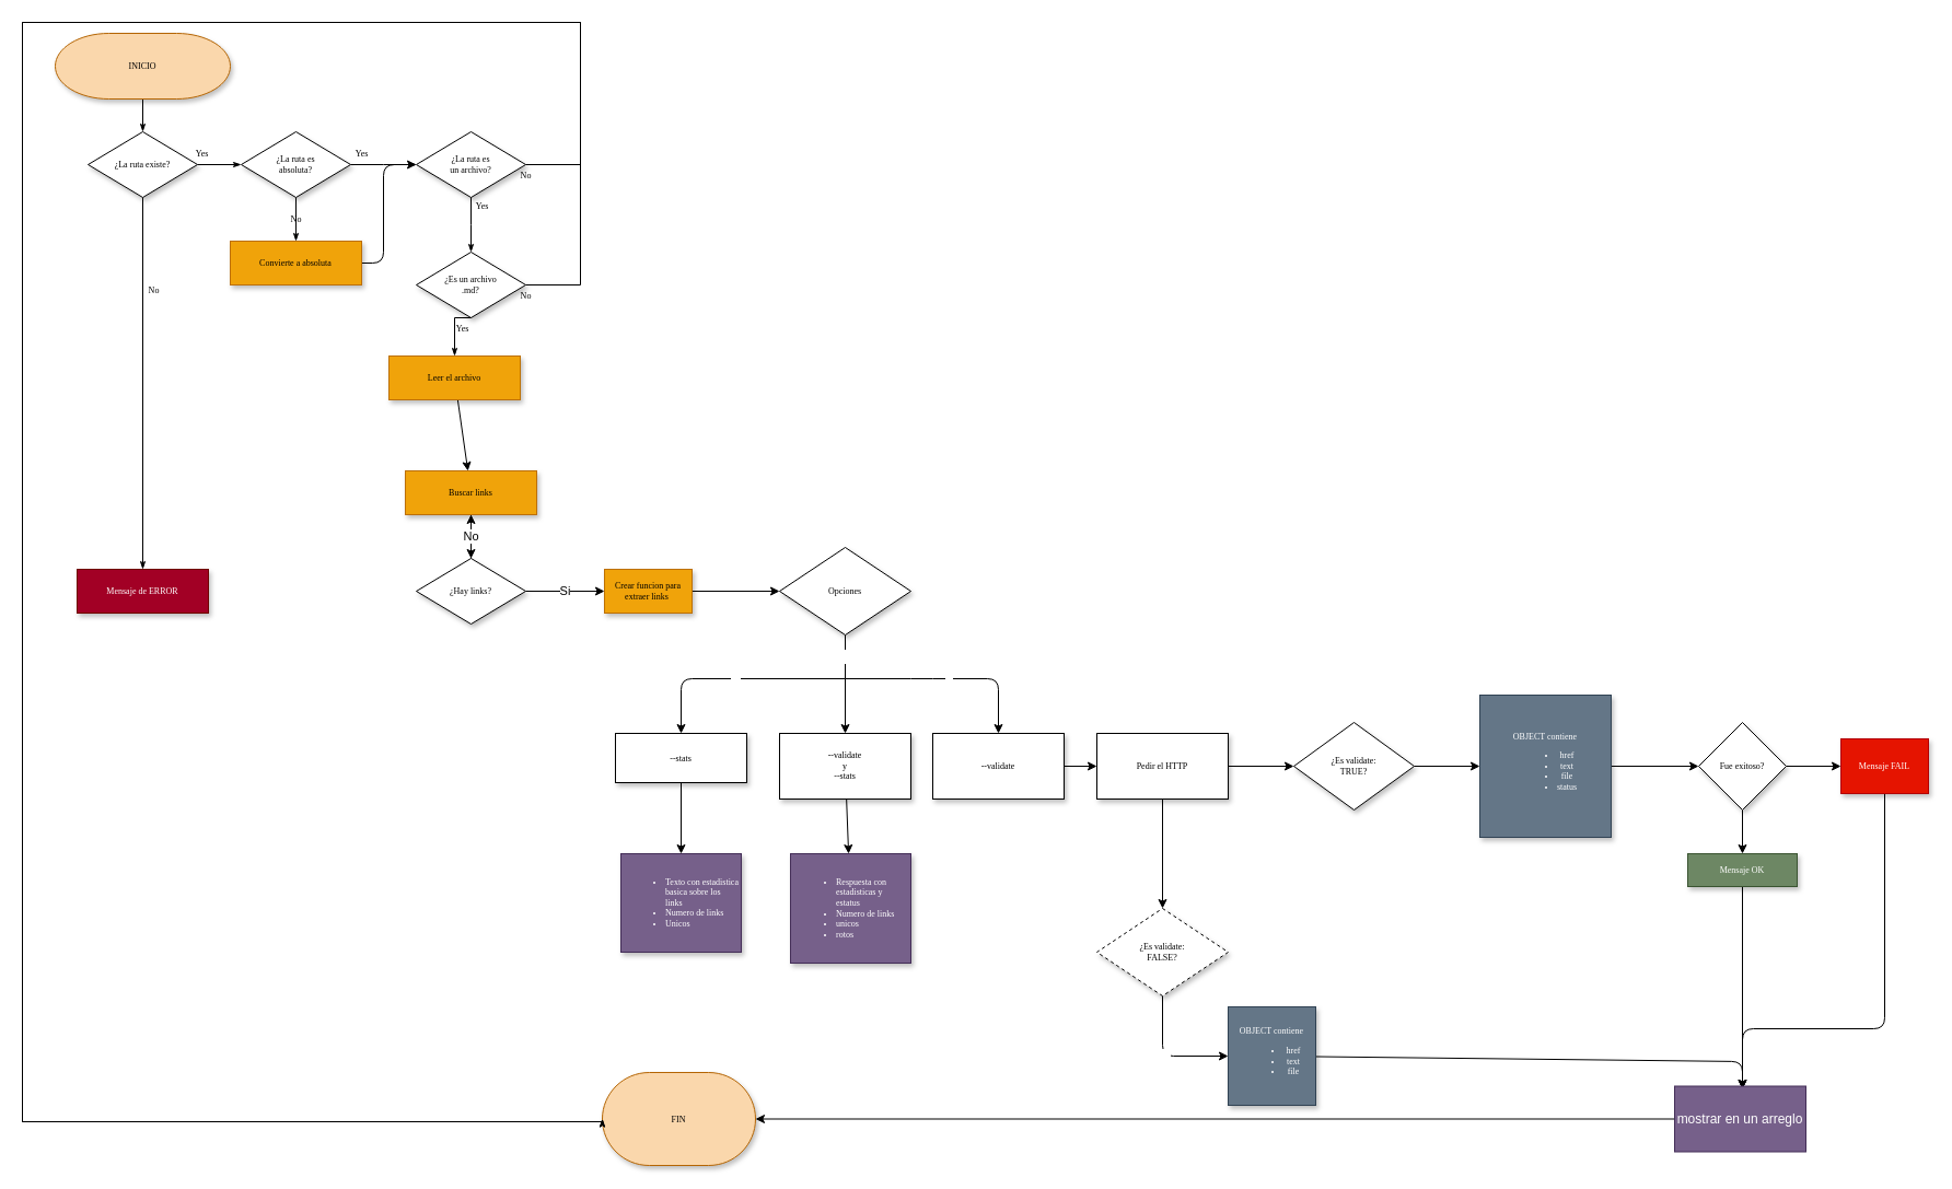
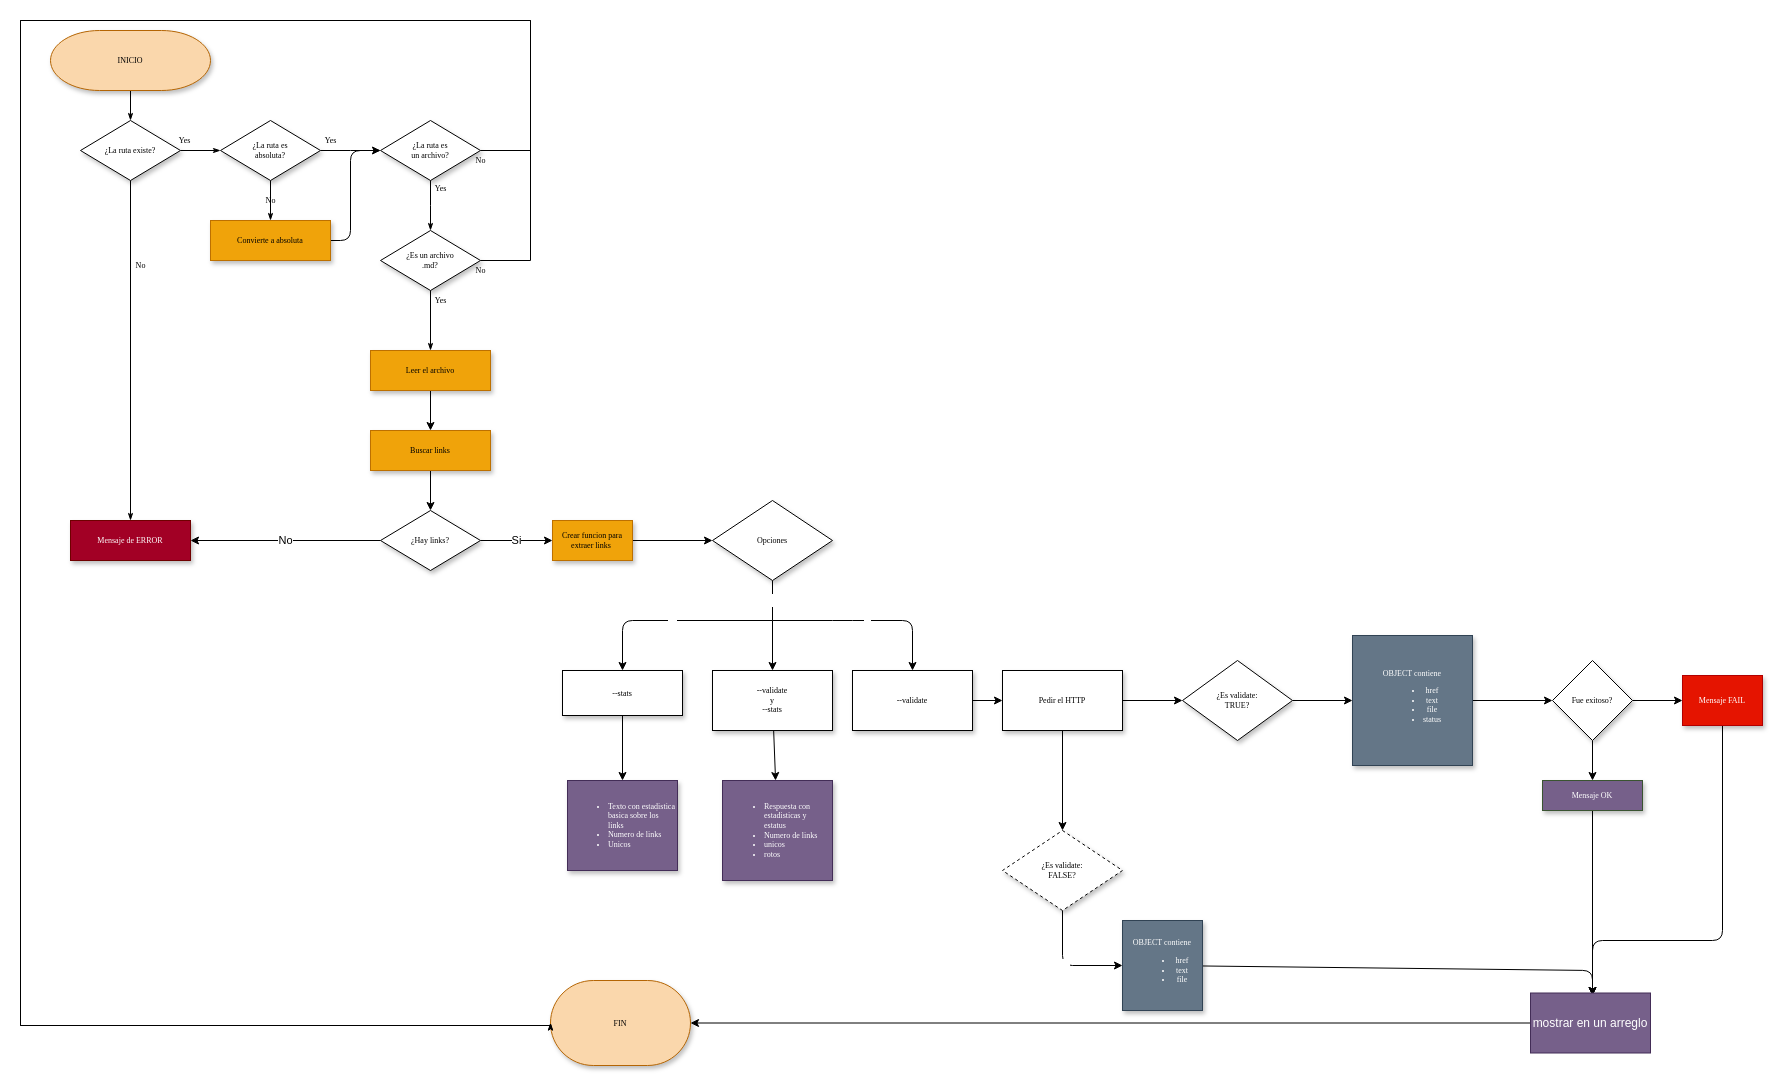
- <mxCell id="21" value="Leer el archivo" style="whiteSpace=wrap;html=1;rounded=0;shadow=1;labelBackgroundColor=none;strokeWidth=1;fontFamily=Verdana;fontSize=8;align=center;fillColor=#f0a30a;fontColor=#000000;strokeColor=#BD7000;" vertex="1" parent="1"><mxGeometry x="355" y="325" width="120" height="40" as="geometry" /></mxCell>
+ <mxCell id="21" value="Leer el archivo" style="whiteSpace=wrap;html=1;rounded=0;shadow=1;labelBackgroundColor=none;strokeWidth=1;fontFamily=Verdana;fontSize=8;align=center;fillColor=#f0a30a;fontColor=#000000;strokeColor=#BD7000;" vertex="1" parent="1"><mxGeometry x="370" y="350" width="120" height="40" as="geometry" /></mxCell>
- <mxCell id="24" value="No" style="edgeStyle=none;html=1;" edge="1" parent="1" source="26" target="23"><mxGeometry relative="1" as="geometry"><mxPoint x="360" y="540" as="targetPoint" /></mxGeometry></mxCell>
+ <mxCell id="24" value="No" style="edgeStyle=none;html=1;entryX=1;entryY=0.5;entryDx=0;entryDy=0;" edge="1" parent="1" source="26" target="9"><mxGeometry relative="1" as="geometry"><mxPoint x="360" y="540" as="targetPoint" /></mxGeometry></mxCell>
- <mxCell id="56" value="Mensaje OK" style="whiteSpace=wrap;html=1;fontSize=8;fontFamily=Verdana;rounded=0;shadow=1;labelBackgroundColor=none;strokeWidth=1;fillColor=#6d8764;fontColor=#ffffff;strokeColor=#3A5431;" vertex="1" parent="1"><mxGeometry x="1542" y="780" width="100" height="30" as="geometry" /></mxCell>
+ <mxCell id="56" value="Mensaje OK" style="whiteSpace=wrap;html=1;fontSize=8;fontFamily=Verdana;rounded=0;shadow=1;labelBackgroundColor=none;strokeWidth=1;fillColor=#76608a;fontColor=#ffffff;strokeColor=#3A5431;" vertex="1" parent="1"><mxGeometry x="1542" y="780" width="100" height="30" as="geometry" /></mxCell>
